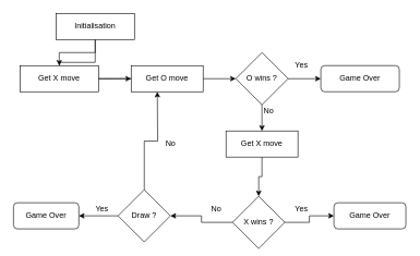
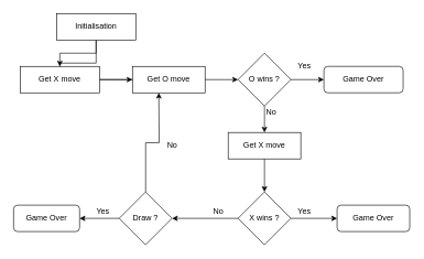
- <mxCell id="22" value="X wins ?" style="rhombus;whiteSpace=wrap;html=1;" parent="1" vertex="1"><mxGeometry x="355" y="300" width="80" height="80" as="geometry" /></mxCell>
+ <mxCell id="22" value="X wins ?" style="rhombus;whiteSpace=wrap;html=1;" parent="1" vertex="1"><mxGeometry x="360" y="290" width="80" height="80" as="geometry" /></mxCell>
